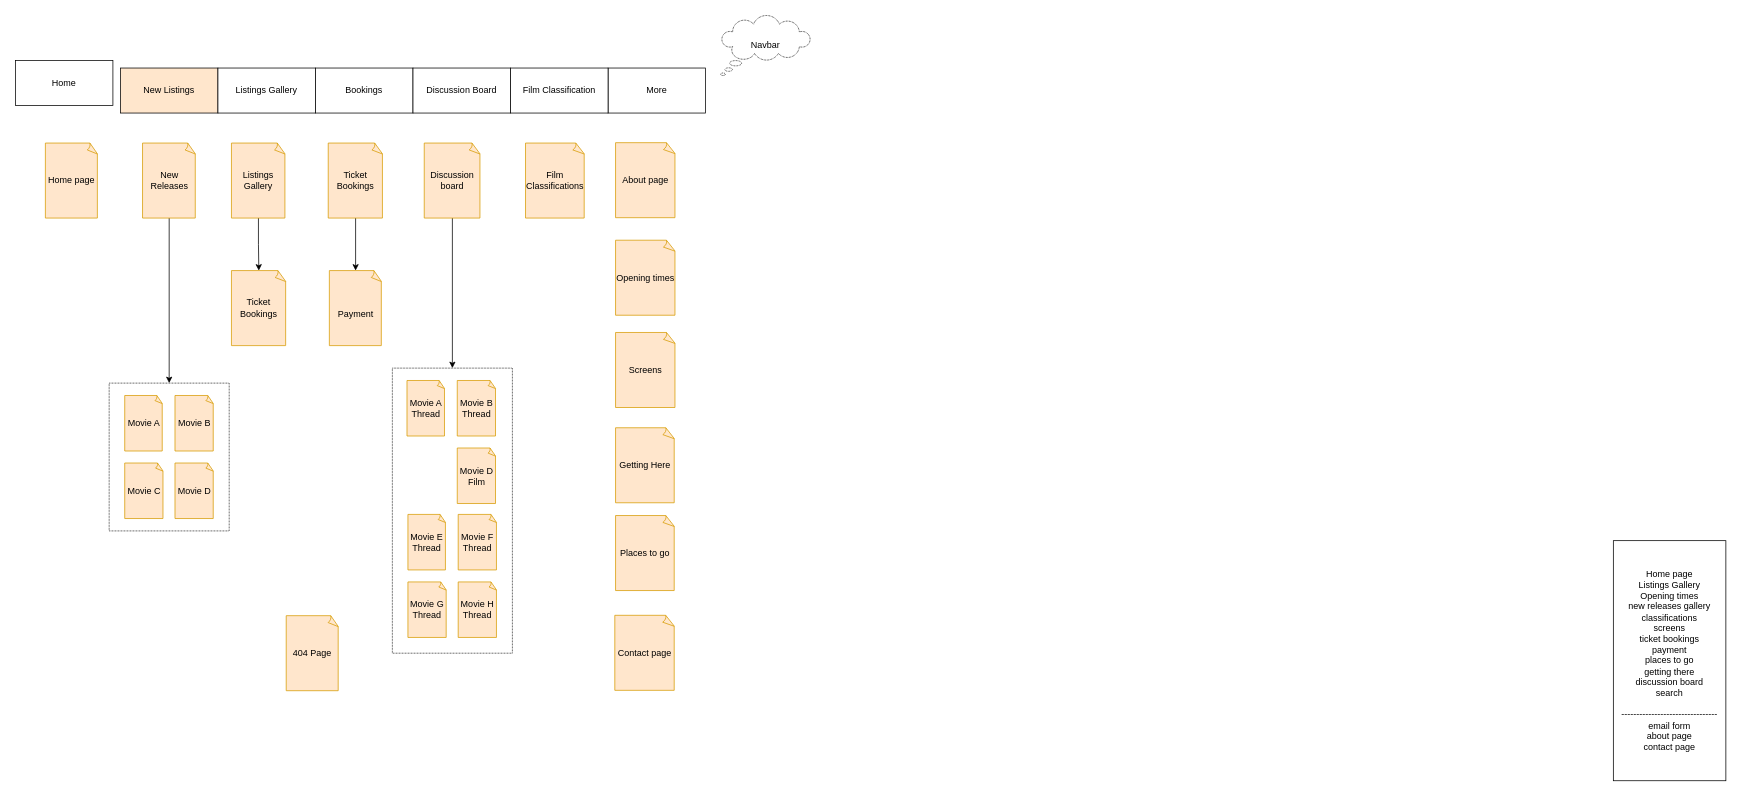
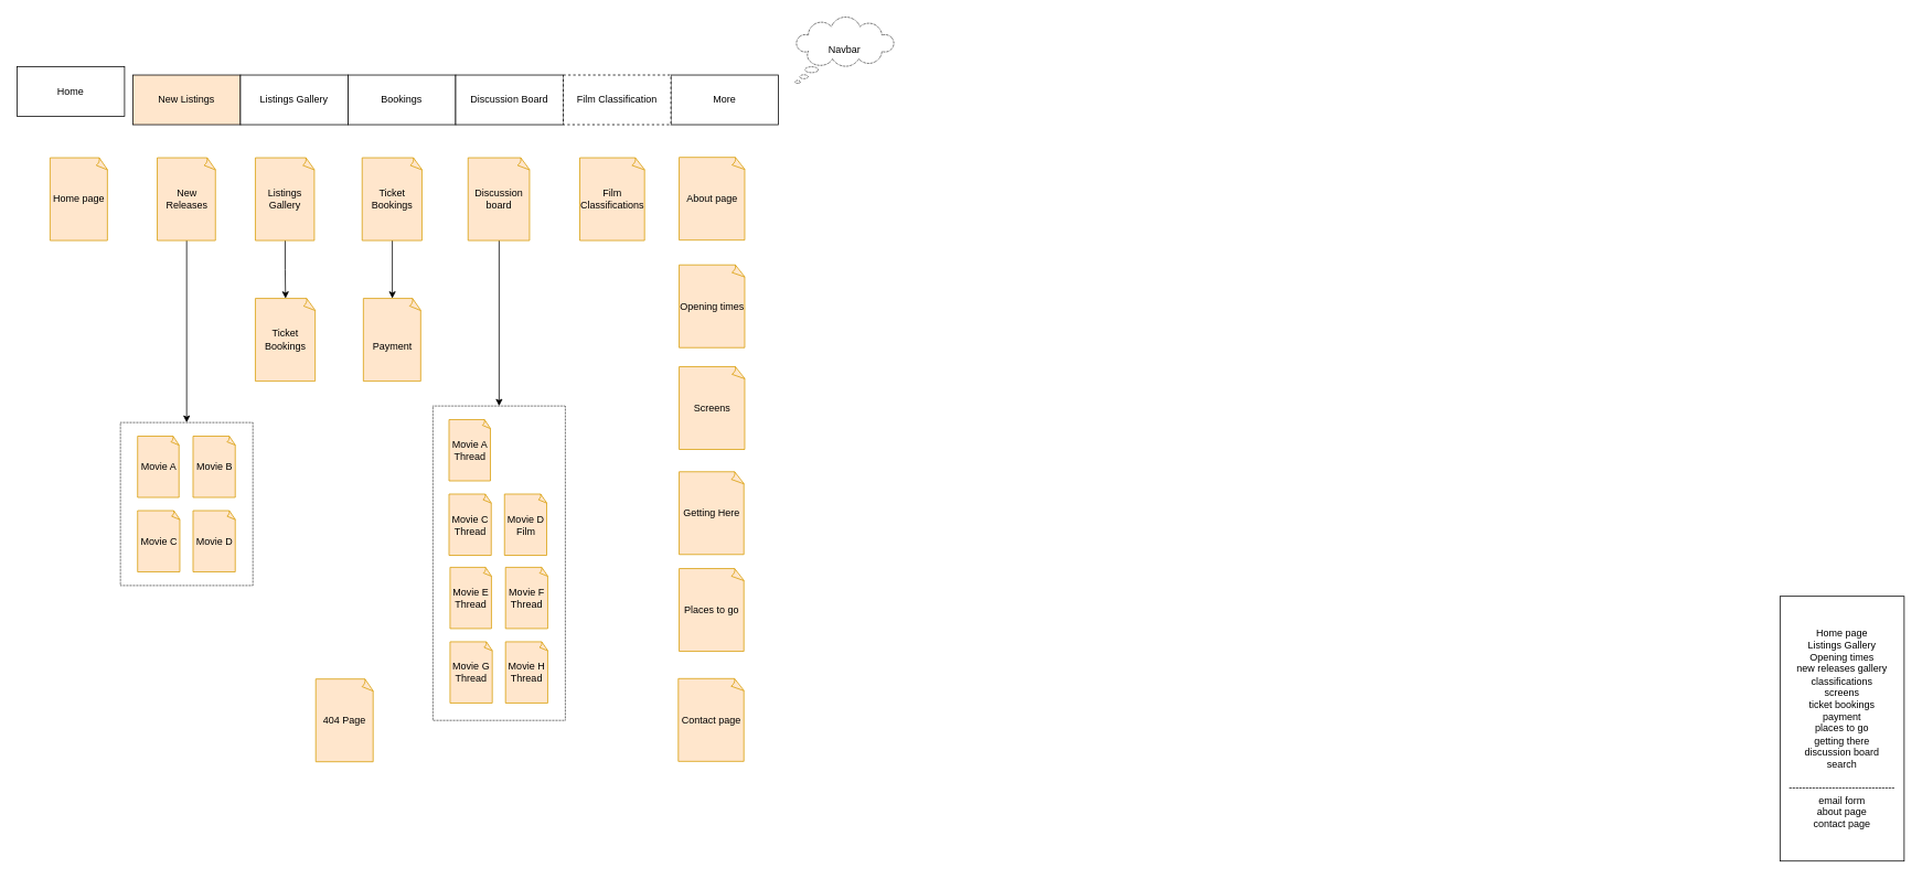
- <mxCell id="33" value="Film Classification" style="rounded=0;whiteSpace=wrap;html=1;" vertex="1" parent="1"><mxGeometry x="680" y="90" width="130" height="60" as="geometry" /></mxCell>
+ <mxCell id="33" value="Film Classification" style="rounded=0;whiteSpace=wrap;html=1;dashed=1;" vertex="1" parent="1"><mxGeometry x="680" y="90" width="130" height="60" as="geometry" /></mxCell>
- <mxCell id="38" value="Movie B&lt;br&gt;Thread" style="whiteSpace=wrap;html=1;shape=mxgraph.basic.document;rounded=1;fillColor=#ffe6cc;strokeColor=#d79b00;flipH=0;" vertex="1" parent="35"><mxGeometry x="86.5" y="16.5" width="51.5" height="74" as="geometry" /></mxCell>
+ <mxCell id="40" value="Movie C&lt;br&gt;Thread" style="whiteSpace=wrap;html=1;shape=mxgraph.basic.document;rounded=1;fillColor=#ffe6cc;strokeColor=#d79b00;flipH=0;" vertex="1" parent="35"><mxGeometry x="19.5" y="106.5" width="51.5" height="74" as="geometry" /></mxCell>
